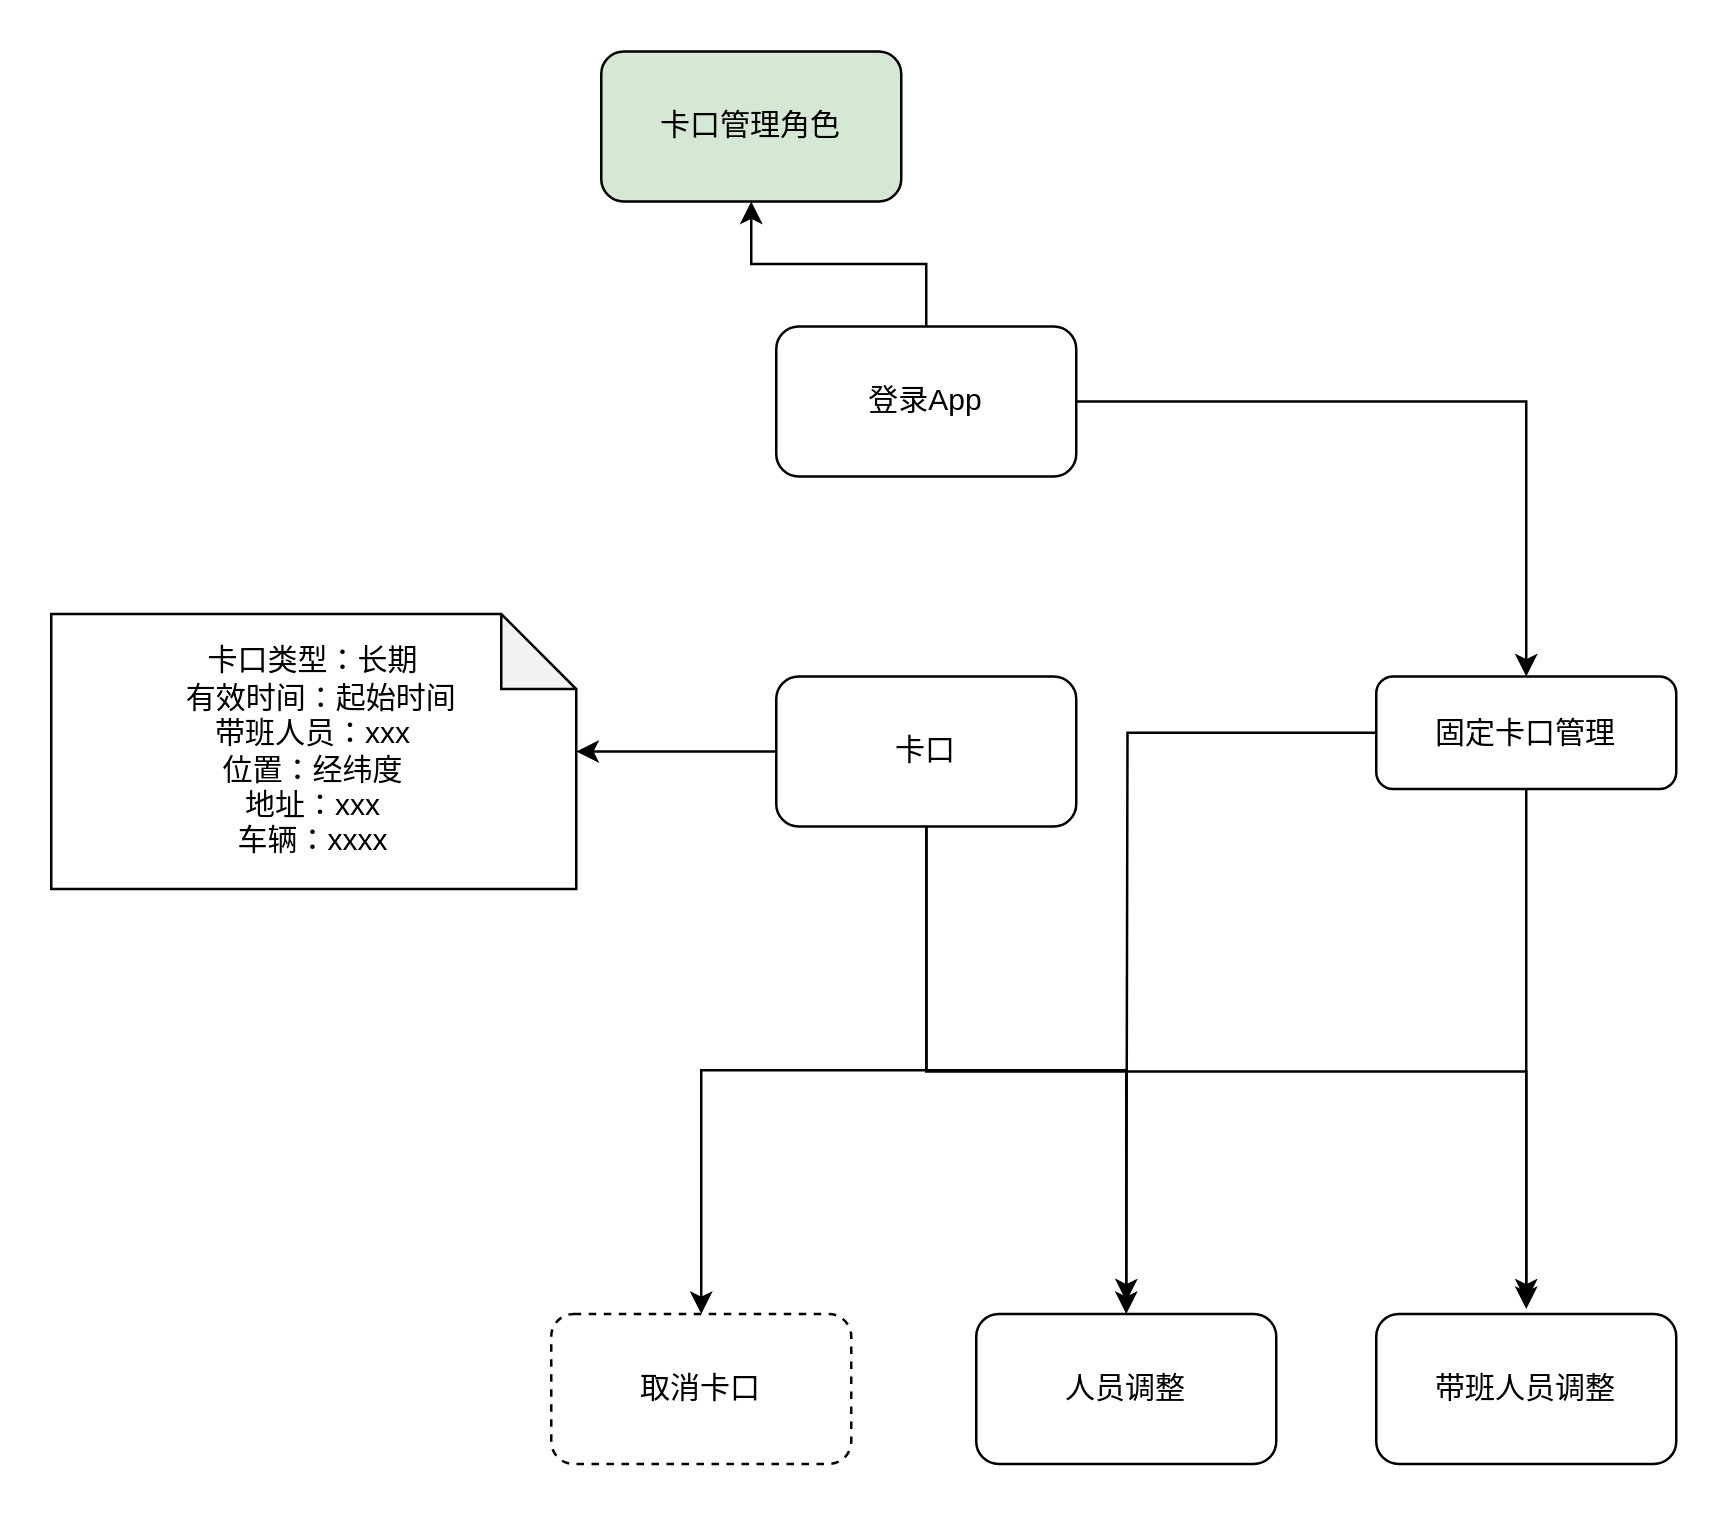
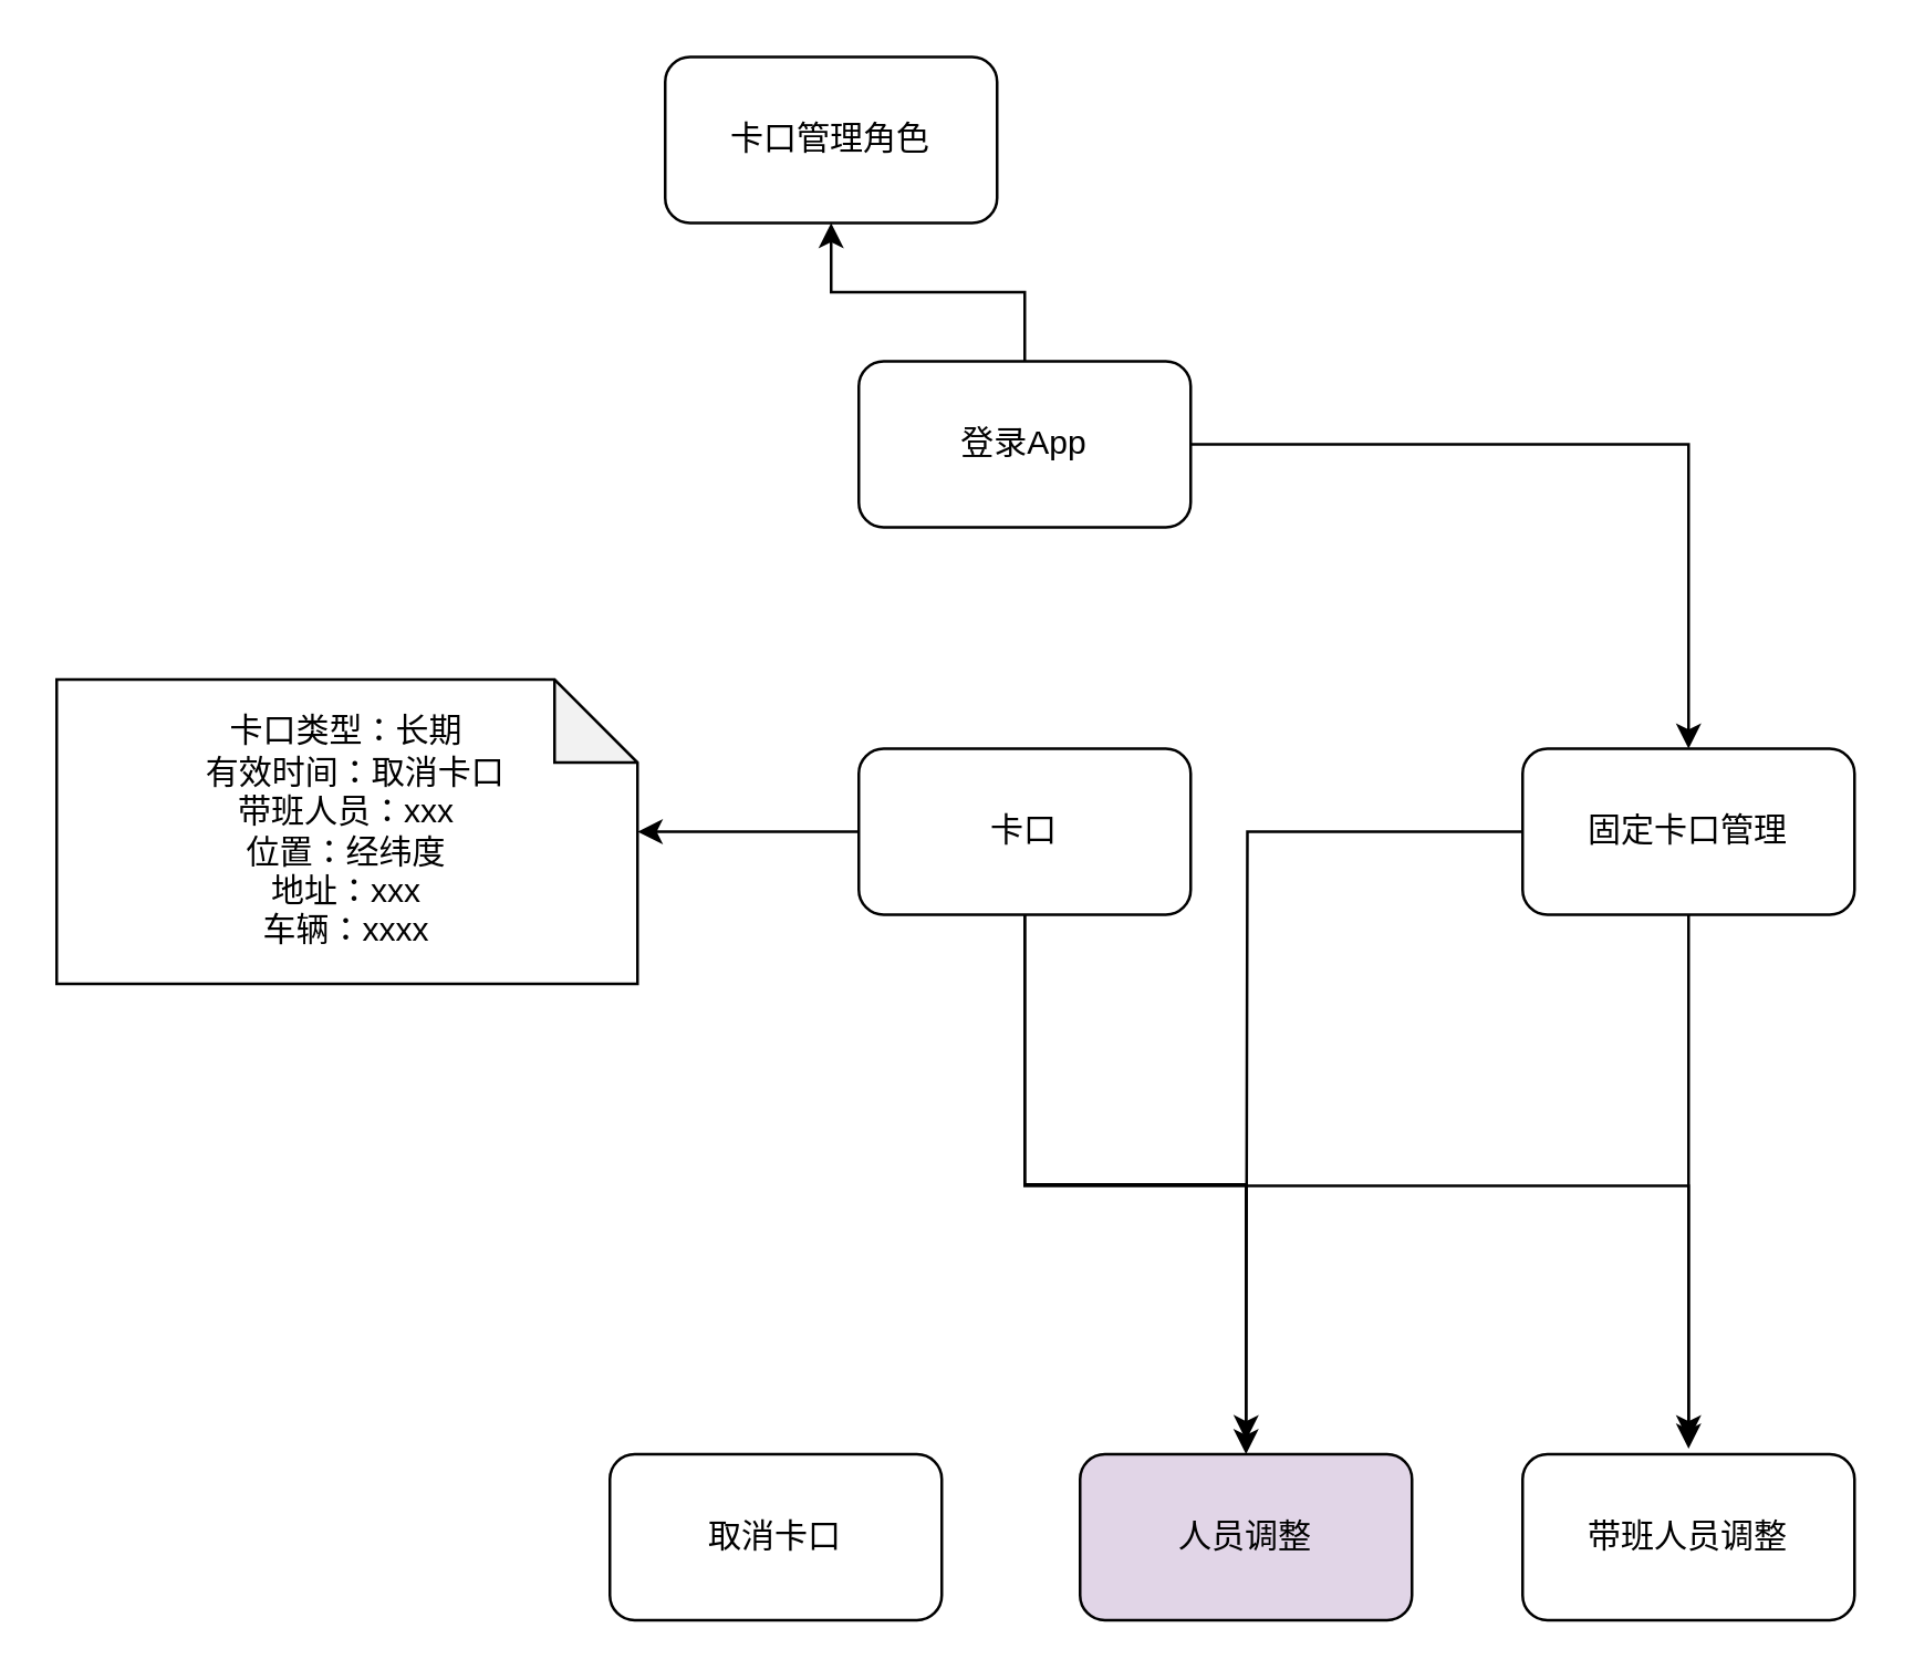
- <mxCell id="2" value="卡口管理角色" style="rounded=1;whiteSpace=wrap;html=1;fillColor=#d5e8d4;" parent="1" vertex="1"><mxGeometry x="240" y="20" width="120" height="60" as="geometry" /></mxCell>
+ <mxCell id="2" value="卡口管理角色" style="rounded=1;whiteSpace=wrap;html=1;" parent="1" vertex="1"><mxGeometry x="240" y="20" width="120" height="60" as="geometry" /></mxCell>
- <mxCell id="17" value="固定卡口管理" style="rounded=1;whiteSpace=wrap;html=1;" vertex="1" parent="1"><mxGeometry x="550" y="270" width="120" height="45" as="geometry" /></mxCell>
+ <mxCell id="17" value="固定卡口管理" style="rounded=1;whiteSpace=wrap;html=1;" vertex="1" parent="1"><mxGeometry x="550" y="270" width="120" height="60" as="geometry" /></mxCell>
- <mxCell id="11" value="卡口类型：长期&lt;br&gt;&amp;nbsp; 有效时间：起始时间&lt;br&gt;带班人员：xxx&lt;br&gt;位置：经纬度&lt;br&gt;地址：xxx&lt;br&gt;车辆：xxxx&lt;br&gt;" style="shape=note;whiteSpace=wrap;html=1;backgroundOutline=1;darkOpacity=0.05;rounded=1;" vertex="1" parent="1"><mxGeometry x="20" y="245" width="210" height="110" as="geometry" /></mxCell>
+ <mxCell id="11" value="卡口类型：长期&lt;br&gt;&amp;nbsp; 有效时间：取消卡口&lt;br&gt;带班人员：xxx&lt;br&gt;位置：经纬度&lt;br&gt;地址：xxx&lt;br&gt;车辆：xxxx&lt;br&gt;" style="shape=note;whiteSpace=wrap;html=1;backgroundOutline=1;darkOpacity=0.05;rounded=1;" vertex="1" parent="1"><mxGeometry x="20" y="245" width="210" height="110" as="geometry" /></mxCell>
- <mxCell id="7" value="" style="edgeStyle=orthogonalEdgeStyle;rounded=0;orthogonalLoop=1;jettySize=auto;html=1;" edge="1" parent="1" source="10" target="12"><mxGeometry relative="1" as="geometry" /></mxCell>
- <mxCell id="12" value="取消卡口" style="rounded=1;whiteSpace=wrap;html=1;dashed=1;" vertex="1" parent="1"><mxGeometry x="220" y="525" width="120" height="60" as="geometry" /></mxCell>
+ <mxCell id="12" value="取消卡口" style="rounded=1;whiteSpace=wrap;html=1;" vertex="1" parent="1"><mxGeometry x="220" y="525" width="120" height="60" as="geometry" /></mxCell>
- <mxCell id="13" value="人员调整&lt;br&gt;" style="rounded=1;whiteSpace=wrap;html=1;" vertex="1" parent="1"><mxGeometry x="390" y="525" width="120" height="60" as="geometry" /></mxCell>
+ <mxCell id="13" value="人员调整&lt;br&gt;" style="rounded=1;whiteSpace=wrap;html=1;fillColor=#e1d5e7;" vertex="1" parent="1"><mxGeometry x="390" y="525" width="120" height="60" as="geometry" /></mxCell>
